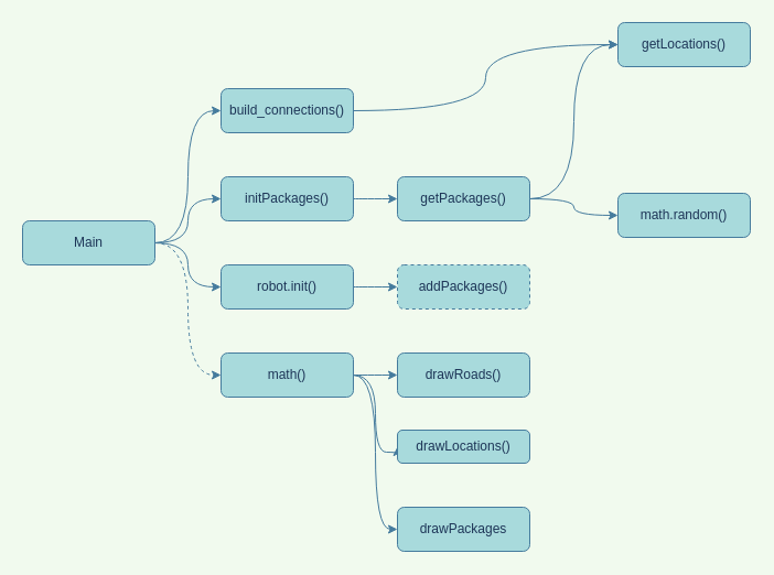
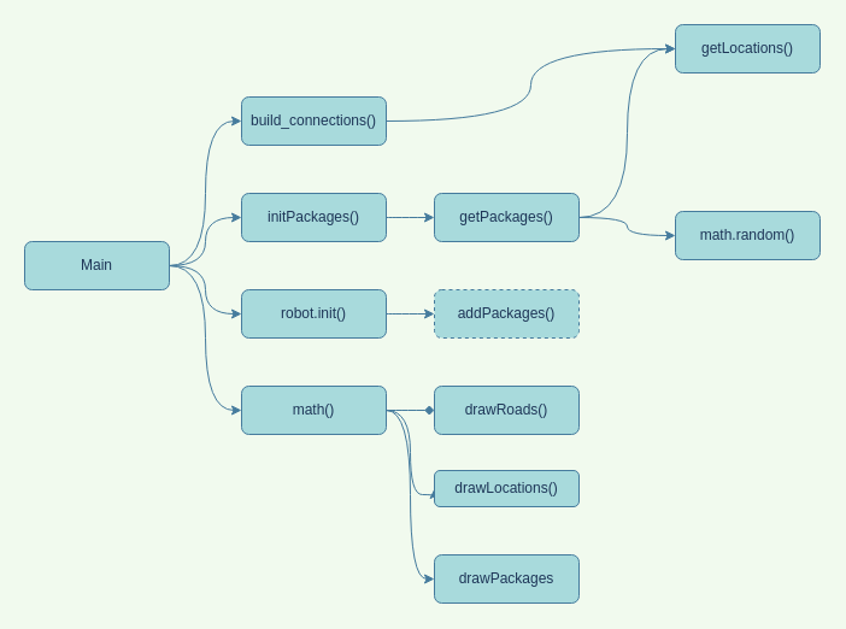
- <mxCell id="5" style="edgeStyle=orthogonalEdgeStyle;orthogonalLoop=1;jettySize=auto;html=1;entryX=0;entryY=0.5;entryDx=0;entryDy=0;labelBackgroundColor=#F1FAEE;strokeColor=#457B9D;fontColor=#1D3557;curved=1;dashed=1;" edge="1" parent="1" source="6" target="16"><mxGeometry relative="1" as="geometry" /></mxCell>
+ <mxCell id="5" style="edgeStyle=orthogonalEdgeStyle;orthogonalLoop=1;jettySize=auto;html=1;entryX=0;entryY=0.5;entryDx=0;entryDy=0;labelBackgroundColor=#F1FAEE;strokeColor=#457B9D;fontColor=#1D3557;curved=1;" edge="1" parent="1" source="6" target="16"><mxGeometry relative="1" as="geometry" /></mxCell>
- <mxCell id="13" style="edgeStyle=orthogonalEdgeStyle;orthogonalLoop=1;jettySize=auto;html=1;labelBackgroundColor=#F1FAEE;strokeColor=#457B9D;fontColor=#1D3557;curved=1;" edge="1" parent="1" source="16" target="23"><mxGeometry relative="1" as="geometry" /></mxCell>
+ <mxCell id="13" style="edgeStyle=orthogonalEdgeStyle;orthogonalLoop=1;jettySize=auto;html=1;labelBackgroundColor=#F1FAEE;strokeColor=#457B9D;fontColor=#1D3557;curved=1;endArrow=diamond;" edge="1" parent="1" source="16" target="23"><mxGeometry relative="1" as="geometry" /></mxCell>
